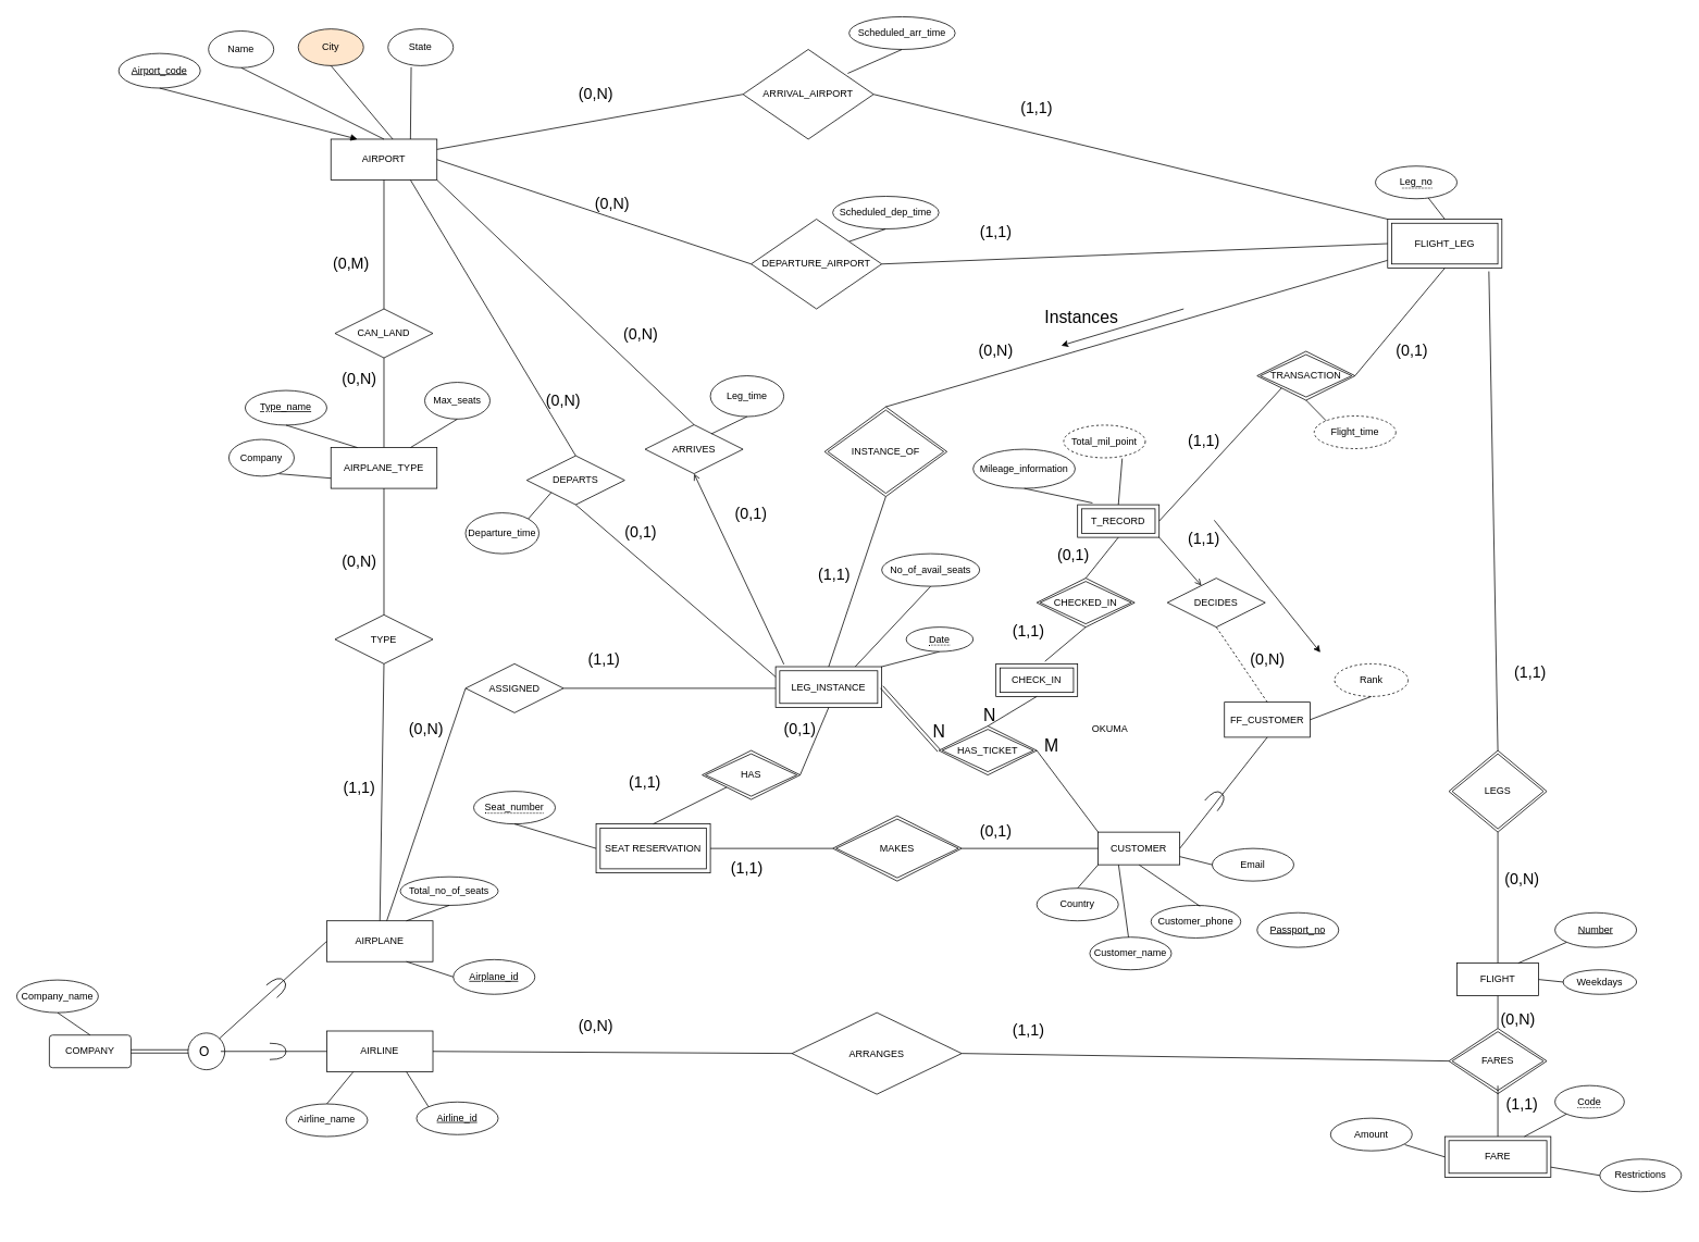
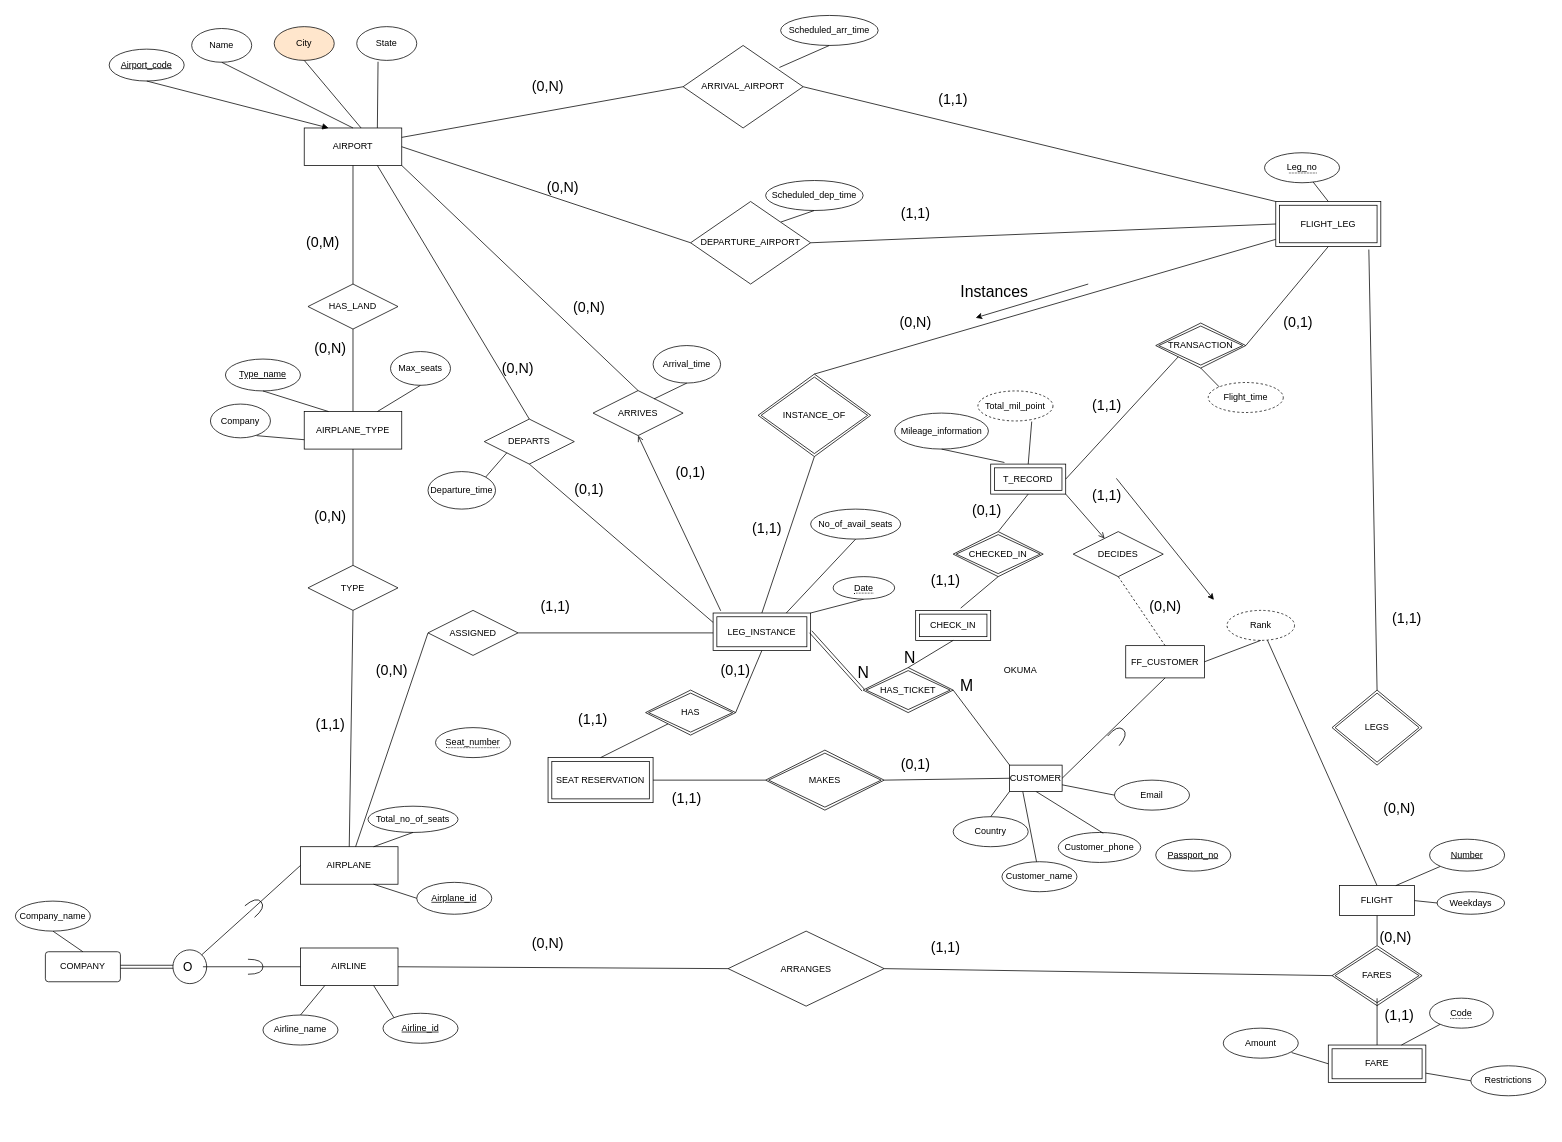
- <mxCell id="12" value="CAN_LAND" style="shape=rhombus;perimeter=rhombusPerimeter;whiteSpace=wrap;html=1;align=center;spacing=2;" parent="1" vertex="1"><mxGeometry x="410" y="378" width="120" height="60" as="geometry" /></mxCell>
+ <mxCell id="12" value="HAS_LAND" style="shape=rhombus;perimeter=rhombusPerimeter;whiteSpace=wrap;html=1;align=center;spacing=2;" parent="1" vertex="1"><mxGeometry x="410" y="378" width="120" height="60" as="geometry" /></mxCell>
- <mxCell id="39" value="Leg_time" style="ellipse;whiteSpace=wrap;html=1;align=center;spacing=2;" parent="1" vertex="1"><mxGeometry x="870" y="460" width="90" height="50" as="geometry" /></mxCell>
+ <mxCell id="39" value="Arrival_time" style="ellipse;whiteSpace=wrap;html=1;align=center;spacing=2;" parent="1" vertex="1"><mxGeometry x="870" y="460" width="90" height="50" as="geometry" /></mxCell>
- <mxCell id="70" value="" style="endArrow=none;html=1;rounded=0;entryX=0.5;entryY=1;entryDx=0;entryDy=0;exitX=0;exitY=0.5;exitDx=0;exitDy=0;spacing=2;" parent="1" source="80" target="69" edge="1"><mxGeometry relative="1" as="geometry"><mxPoint x="650" y="1038" as="sourcePoint" /><mxPoint x="850" y="1068" as="targetPoint" /><Array as="points" /></mxGeometry></mxCell>
- <mxCell id="78" value="CUSTOMER" style="whiteSpace=wrap;html=1;align=center;spacing=2;" parent="1" vertex="1"><mxGeometry x="1345.22" y="1019.25" width="100" height="40" as="geometry" /></mxCell>
+ <mxCell id="78" value="CUSTOMER" style="whiteSpace=wrap;html=1;align=center;spacing=2;" parent="1" vertex="1"><mxGeometry x="1345.22" y="1019.25" width="70" height="35" as="geometry" /></mxCell>
- <mxCell id="53" value="" style="endArrow=none;html=1;rounded=0;entryX=0.5;entryY=1;entryDx=0;entryDy=0;exitX=0.5;exitY=0;exitDx=0;exitDy=0;spacing=2;" parent="1" source="54" target="52" edge="1"><mxGeometry relative="1" as="geometry"><mxPoint x="1835" y="1169.84" as="sourcePoint" /><mxPoint x="1655" y="1069.84" as="targetPoint" /></mxGeometry></mxCell>
+ <mxCell id="53" value="" style="endArrow=none;html=1;rounded=0;exitX=0.5;exitY=0;exitDx=0;exitDy=0;spacing=2;" parent="1" source="54" target="131" edge="1"><mxGeometry relative="1" as="geometry"><mxPoint x="1835" y="1169.84" as="sourcePoint" /><mxPoint x="1655" y="1069.84" as="targetPoint" /></mxGeometry></mxCell>
